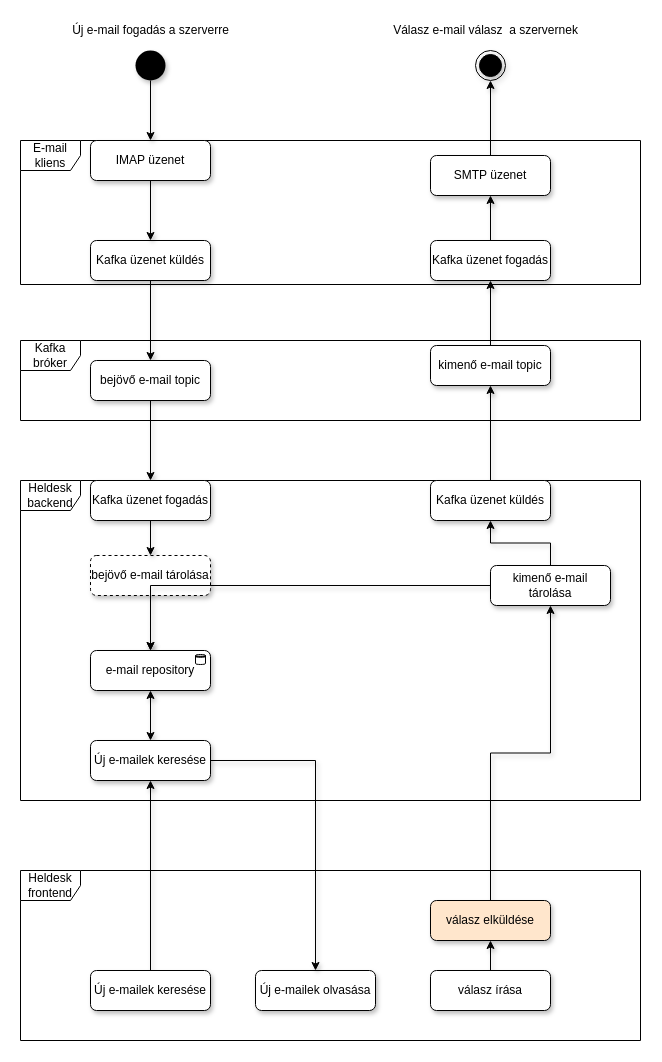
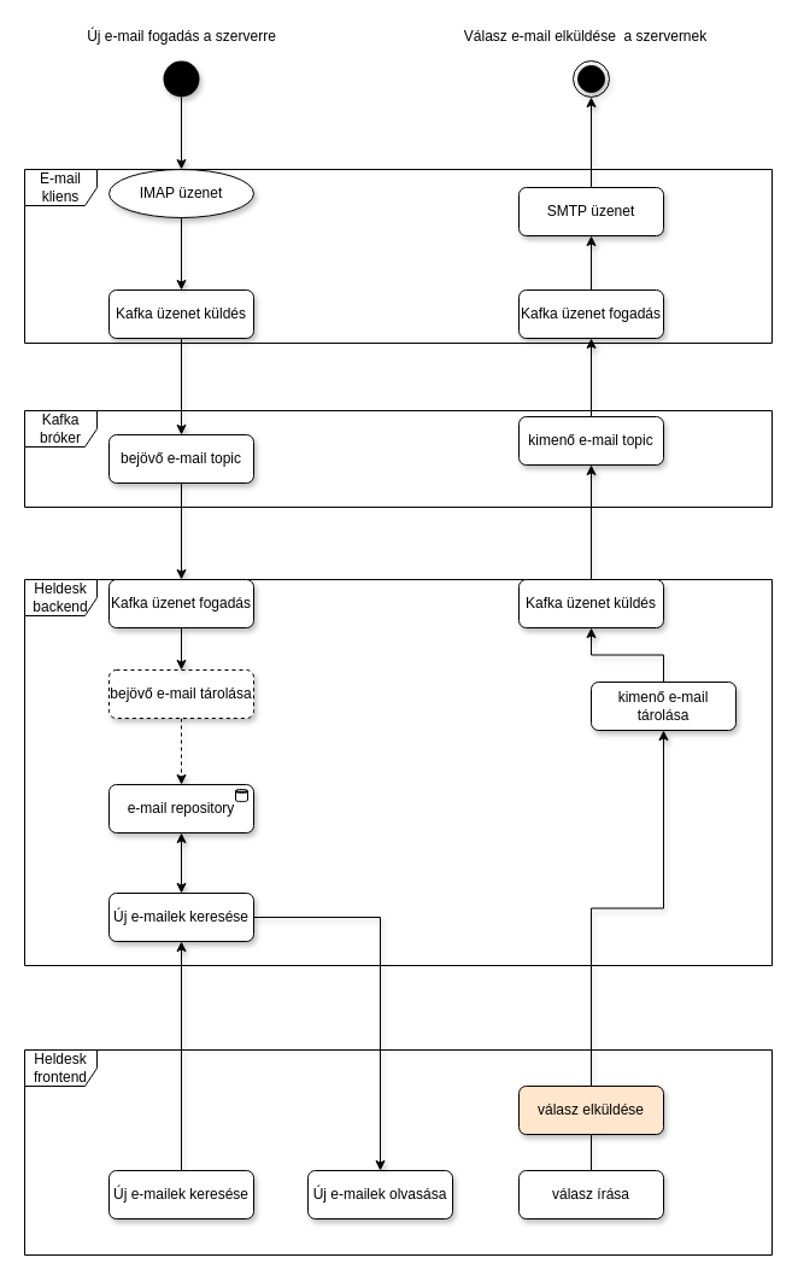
- <mxCell id="18" value="&lt;span&gt;Válasz e-mail válasz&amp;nbsp; a szervernek&lt;/span&gt;" style="text;html=1;align=center;verticalAlign=middle;resizable=0;points=[];autosize=1;" parent="16" vertex="1"><mxGeometry width="220" height="20" as="geometry" /></mxCell>
+ <mxCell id="18" value="&lt;span&gt;Válasz e-mail elküldése&amp;nbsp; a szervernek&lt;/span&gt;" style="text;html=1;align=center;verticalAlign=middle;resizable=0;points=[];autosize=1;" parent="16" vertex="1"><mxGeometry width="220" height="20" as="geometry" /></mxCell>
- <mxCell id="7" value="IMAP üzenet" style="rounded=1;whiteSpace=wrap;html=1;fontSize=12;glass=0;strokeWidth=1;shadow=1;" parent="1" vertex="1"><mxGeometry x="90" y="140" width="120" height="40" as="geometry" /></mxCell>
+ <mxCell id="7" value="IMAP üzenet" style="ellipse;whiteSpace=wrap;html=1;fontSize=12;glass=0;strokeWidth=1;shadow=1;" parent="1" vertex="1"><mxGeometry x="90" y="140" width="120" height="40" as="geometry" /></mxCell>
- <mxCell id="35" style="edgeStyle=orthogonalEdgeStyle;rounded=0;orthogonalLoop=1;jettySize=auto;html=1;shadow=1;startArrow=none;startFill=0;" parent="1" source="36" target="45" edge="1"><mxGeometry relative="1" as="geometry" /></mxCell>
- <mxCell id="32" style="edgeStyle=orthogonalEdgeStyle;rounded=0;orthogonalLoop=1;jettySize=auto;html=1;shadow=1;" parent="1" source="33" target="31" edge="1"><mxGeometry relative="1" as="geometry" /></mxCell>
+ <mxCell id="32" style="edgeStyle=orthogonalEdgeStyle;rounded=0;orthogonalLoop=1;jettySize=auto;html=1;shadow=1;endArrow=none;" parent="1" source="33" target="31" edge="1"><mxGeometry relative="1" as="geometry" /></mxCell>
